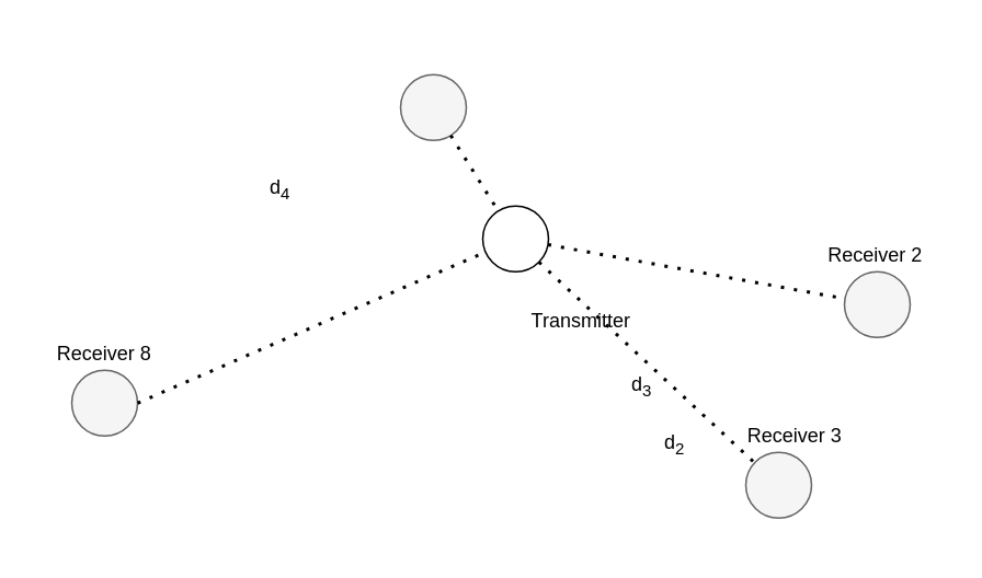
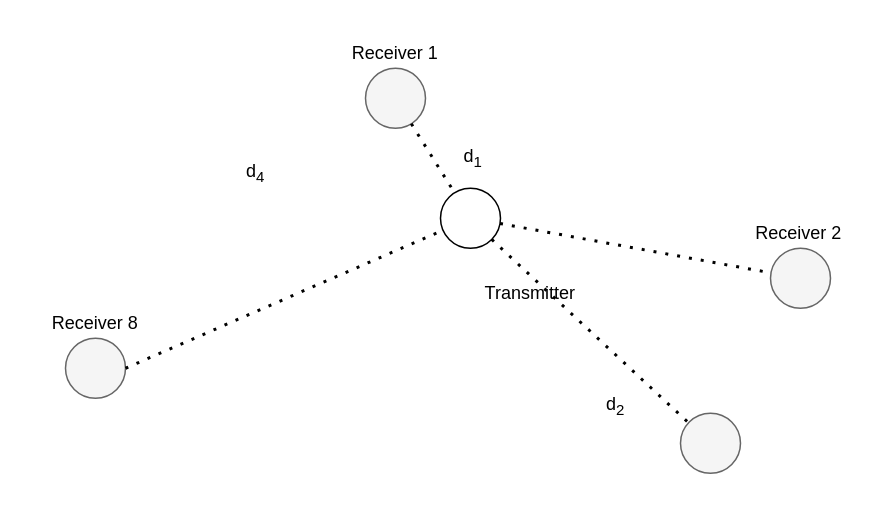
+ <mxCell id="9" value="Receiver 1" style="text;html=1;strokeColor=none;fillColor=none;align=center;verticalAlign=middle;whiteSpace=wrap;rounded=0;" vertex="1" parent="1"><mxGeometry x="220" y="25" width="86" height="20" as="geometry" /></mxCell>
+ <mxCell id="17" value="d&lt;sub&gt;1&lt;/sub&gt;" style="text;html=1;strokeColor=none;fillColor=none;align=center;verticalAlign=middle;whiteSpace=wrap;rounded=0;" vertex="1" parent="1"><mxGeometry x="295" y="95" width="40" height="20" as="geometry" /></mxCell>
- <mxCell id="19" value="d&lt;sub&gt;3&lt;/sub&gt;" style="text;html=1;strokeColor=none;fillColor=none;align=center;verticalAlign=middle;whiteSpace=wrap;rounded=0;" vertex="1" parent="1"><mxGeometry x="370" y="225" width="40" height="20" as="geometry" /></mxCell>
- <mxCell id="7" value="Receiver 3" style="text;html=1;strokeColor=none;fillColor=none;align=center;verticalAlign=middle;whiteSpace=wrap;rounded=0;" vertex="1" parent="1"><mxGeometry x="440" y="255" width="86" height="20" as="geometry" /></mxCell>
